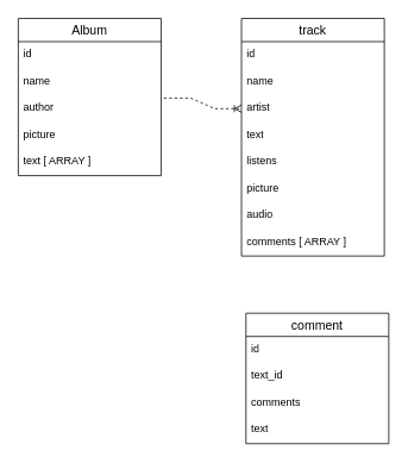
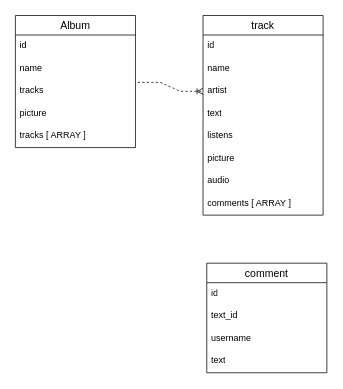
- <mxCell id="19" value="author" style="text;strokeColor=none;fillColor=none;spacingLeft=4;spacingRight=4;overflow=hidden;rotatable=0;points=[[0,0.5],[1,0.5]];portConstraint=eastwest;fontSize=12;whiteSpace=wrap;html=1;" vertex="1" parent="16"><mxGeometry y="86" width="160" height="30" as="geometry" /></mxCell>
+ <mxCell id="19" value="tracks" style="text;strokeColor=none;fillColor=none;spacingLeft=4;spacingRight=4;overflow=hidden;rotatable=0;points=[[0,0.5],[1,0.5]];portConstraint=eastwest;fontSize=12;whiteSpace=wrap;html=1;" vertex="1" parent="16"><mxGeometry y="86" width="160" height="30" as="geometry" /></mxCell>
- <mxCell id="21" value="text [ ARRAY ]" style="text;strokeColor=none;fillColor=none;spacingLeft=4;spacingRight=4;overflow=hidden;rotatable=0;points=[[0,0.5],[1,0.5]];portConstraint=eastwest;fontSize=12;whiteSpace=wrap;html=1;" vertex="1" parent="16"><mxGeometry y="146" width="160" height="30" as="geometry" /></mxCell>
+ <mxCell id="21" value="tracks [ ARRAY ]" style="text;strokeColor=none;fillColor=none;spacingLeft=4;spacingRight=4;overflow=hidden;rotatable=0;points=[[0,0.5],[1,0.5]];portConstraint=eastwest;fontSize=12;whiteSpace=wrap;html=1;" vertex="1" parent="16"><mxGeometry y="146" width="160" height="30" as="geometry" /></mxCell>
- <mxCell id="14" value="comments" style="text;strokeColor=none;fillColor=none;spacingLeft=4;spacingRight=4;overflow=hidden;rotatable=0;points=[[0,0.5],[1,0.5]];portConstraint=eastwest;fontSize=12;whiteSpace=wrap;html=1;" vertex="1" parent="11"><mxGeometry y="86" width="160" height="30" as="geometry" /></mxCell>
+ <mxCell id="14" value="username" style="text;strokeColor=none;fillColor=none;spacingLeft=4;spacingRight=4;overflow=hidden;rotatable=0;points=[[0,0.5],[1,0.5]];portConstraint=eastwest;fontSize=12;whiteSpace=wrap;html=1;" vertex="1" parent="11"><mxGeometry y="86" width="160" height="30" as="geometry" /></mxCell>
